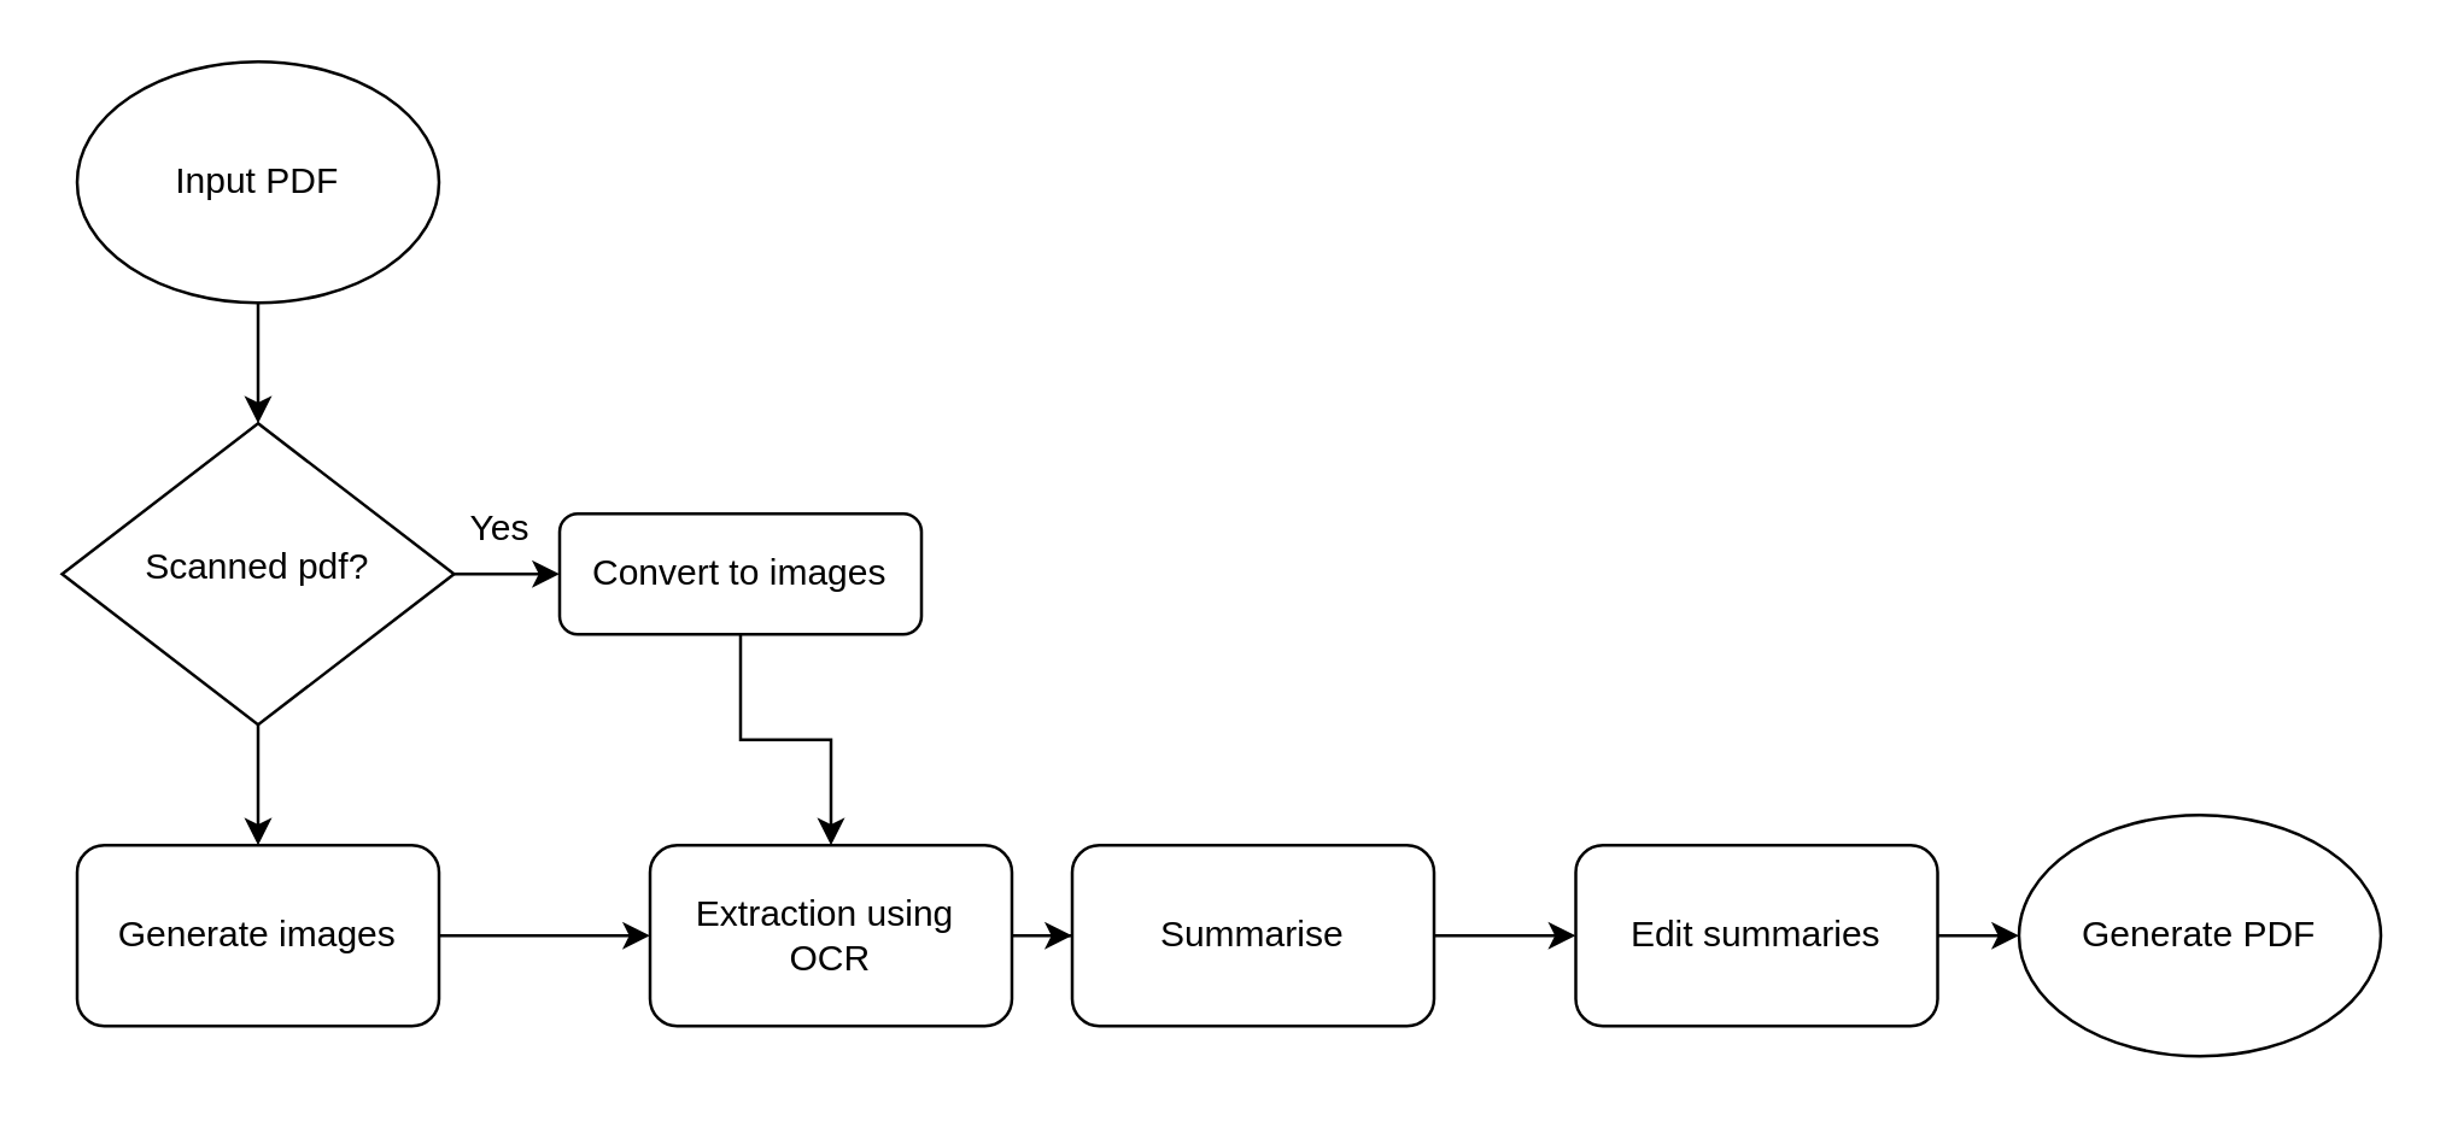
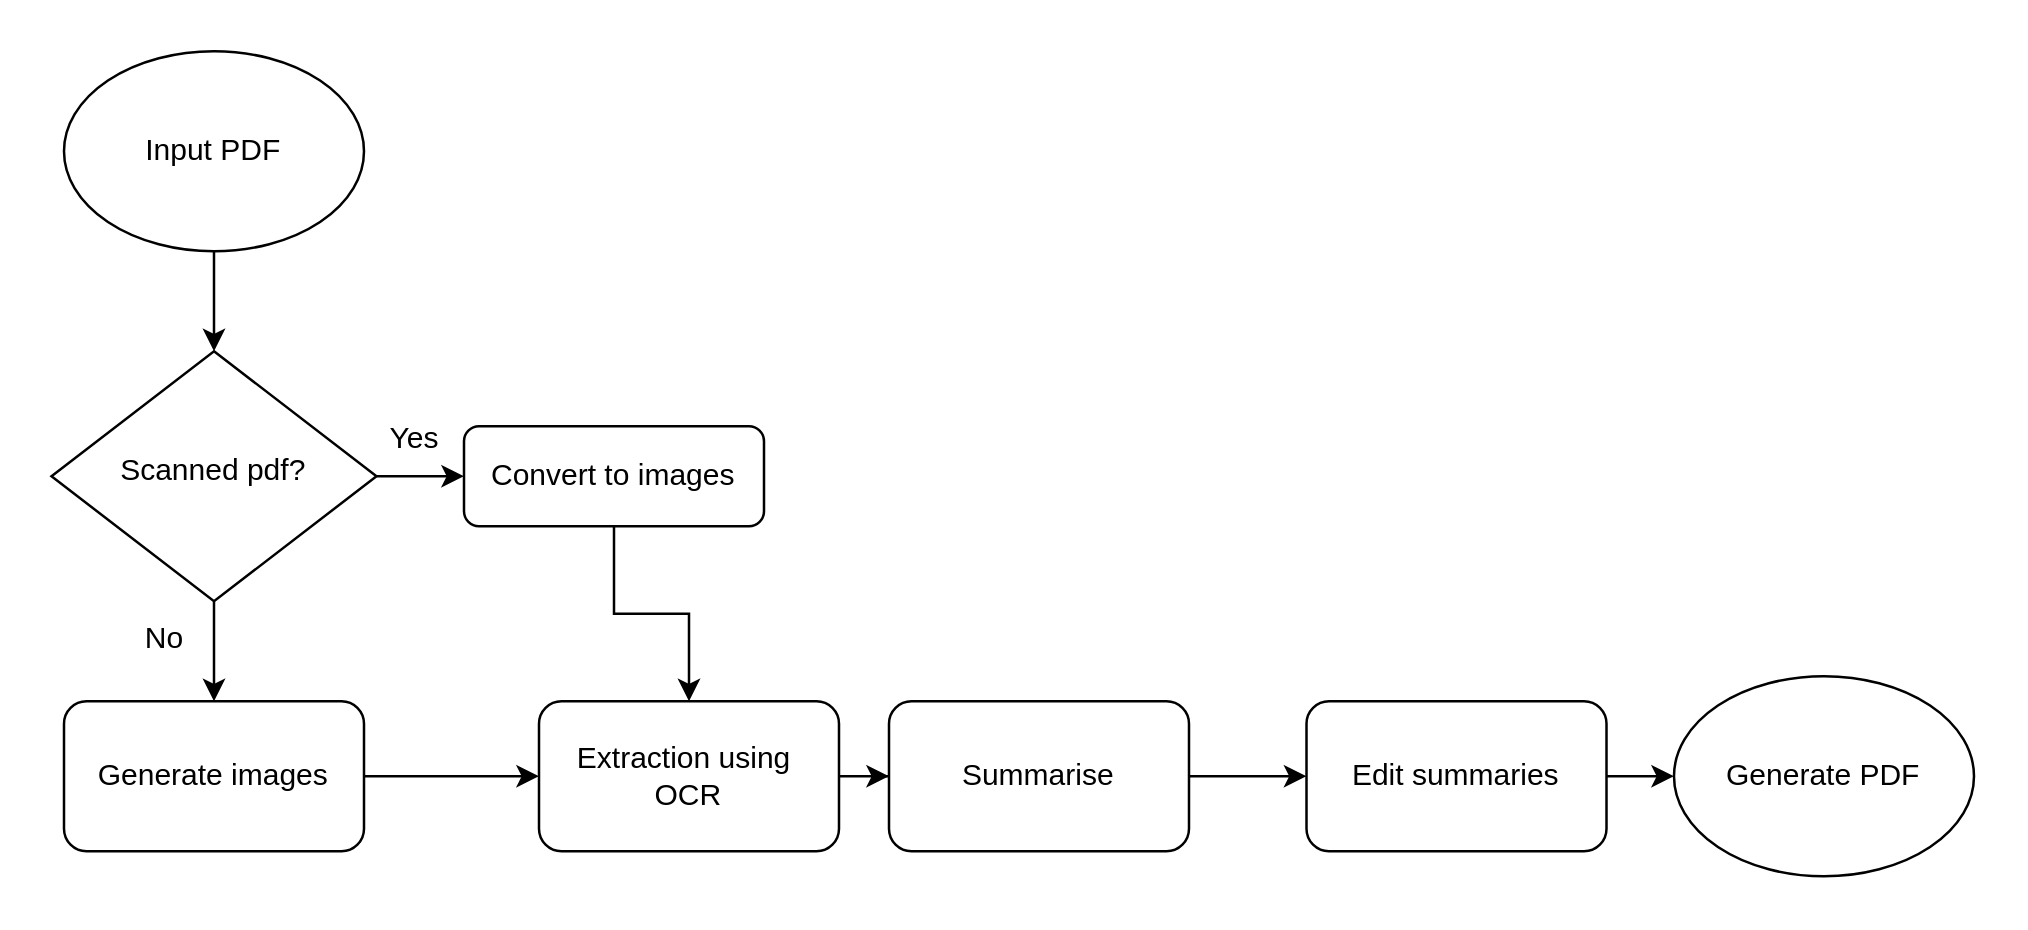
+ <mxCell id="12" value="No" style="text;html=1;align=center;verticalAlign=middle;resizable=0;points=[];autosize=1;strokeColor=none;fillColor=none;" vertex="1" parent="1"><mxGeometry x="45" y="240" width="40" height="30" as="geometry" /></mxCell>
